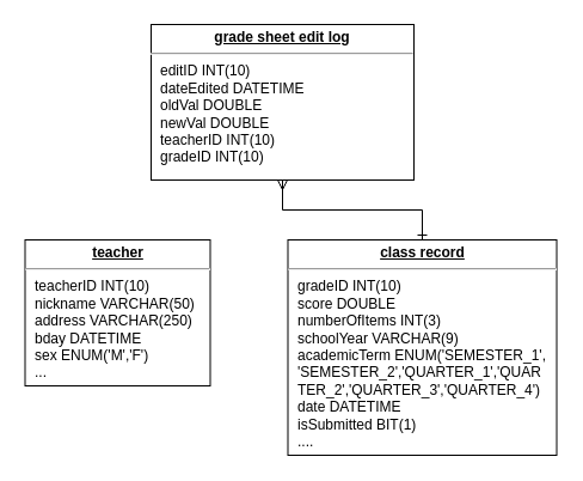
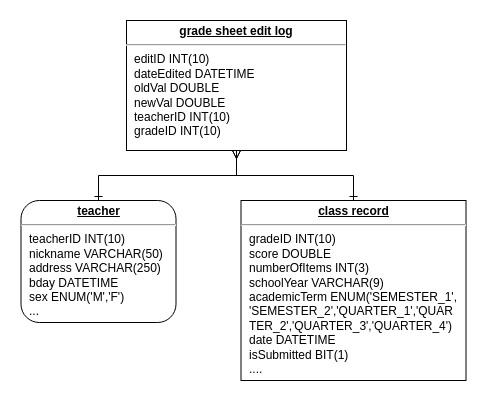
+ <mxCell id="2" style="edgeStyle=orthogonalEdgeStyle;rounded=0;orthogonalLoop=1;jettySize=auto;html=1;startArrow=ERmany;startFill=0;endArrow=ERone;endFill=0;" parent="1" source="3" target="6" edge="1"><mxGeometry relative="1" as="geometry" /></mxCell>
- <mxCell id="6" value="&lt;p style=&quot;margin: 0px ; margin-top: 4px ; text-align: center ; text-decoration: underline&quot;&gt;&lt;b&gt;teacher&lt;/b&gt;&lt;/p&gt;&lt;hr&gt;&lt;p style=&quot;margin: 0px ; margin-left: 8px&quot;&gt;teacherID INT(10)&lt;/p&gt;&lt;p style=&quot;margin: 0px ; margin-left: 8px&quot;&gt;nickname VARCHAR(50)&lt;/p&gt;&lt;p style=&quot;margin: 0px ; margin-left: 8px&quot;&gt;address VARCHAR(250)&lt;/p&gt;&lt;p style=&quot;margin: 0px ; margin-left: 8px&quot;&gt;bday DATETIME&lt;/p&gt;&lt;p style=&quot;margin: 0px ; margin-left: 8px&quot;&gt;sex ENUM('M','F')&lt;/p&gt;&lt;p style=&quot;margin: 0px ; margin-left: 8px&quot;&gt;...&lt;/p&gt;" style="verticalAlign=top;align=left;overflow=fill;fontSize=12;fontFamily=Helvetica;html=1;rounded=0;shadow=0;comic=0;labelBackgroundColor=none;strokeColor=#000000;strokeWidth=1;fillColor=#ffffff;" parent="1" vertex="1"><mxGeometry x="20.5" y="200" width="155" height="122" as="geometry" /></mxCell>
+ <mxCell id="6" value="&lt;p style=&quot;margin: 0px ; margin-top: 4px ; text-align: center ; text-decoration: underline&quot;&gt;&lt;b&gt;teacher&lt;/b&gt;&lt;/p&gt;&lt;hr&gt;&lt;p style=&quot;margin: 0px ; margin-left: 8px&quot;&gt;teacherID INT(10)&lt;/p&gt;&lt;p style=&quot;margin: 0px ; margin-left: 8px&quot;&gt;nickname VARCHAR(50)&lt;/p&gt;&lt;p style=&quot;margin: 0px ; margin-left: 8px&quot;&gt;address VARCHAR(250)&lt;/p&gt;&lt;p style=&quot;margin: 0px ; margin-left: 8px&quot;&gt;bday DATETIME&lt;/p&gt;&lt;p style=&quot;margin: 0px ; margin-left: 8px&quot;&gt;sex ENUM('M','F')&lt;/p&gt;&lt;p style=&quot;margin: 0px ; margin-left: 8px&quot;&gt;...&lt;/p&gt;" style="verticalAlign=top;align=left;overflow=fill;fontSize=12;fontFamily=Helvetica;html=1;shadow=0;comic=0;labelBackgroundColor=none;strokeColor=#000000;strokeWidth=1;fillColor=#ffffff;rounded=1;" parent="1" vertex="1"><mxGeometry x="20.5" y="200" width="155" height="122" as="geometry" /></mxCell>
